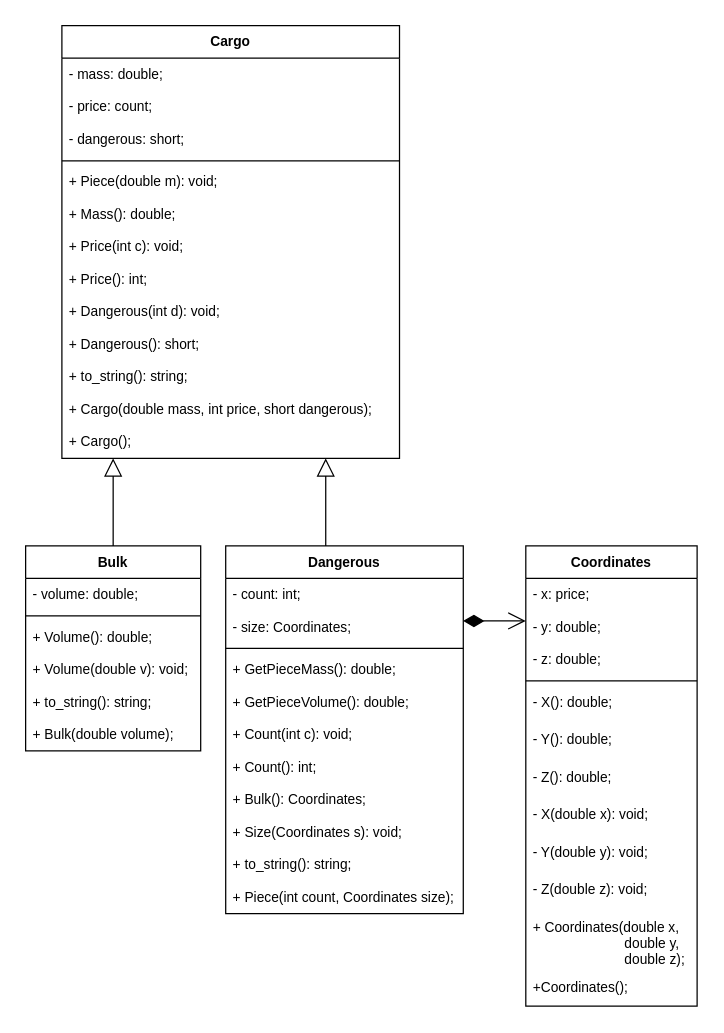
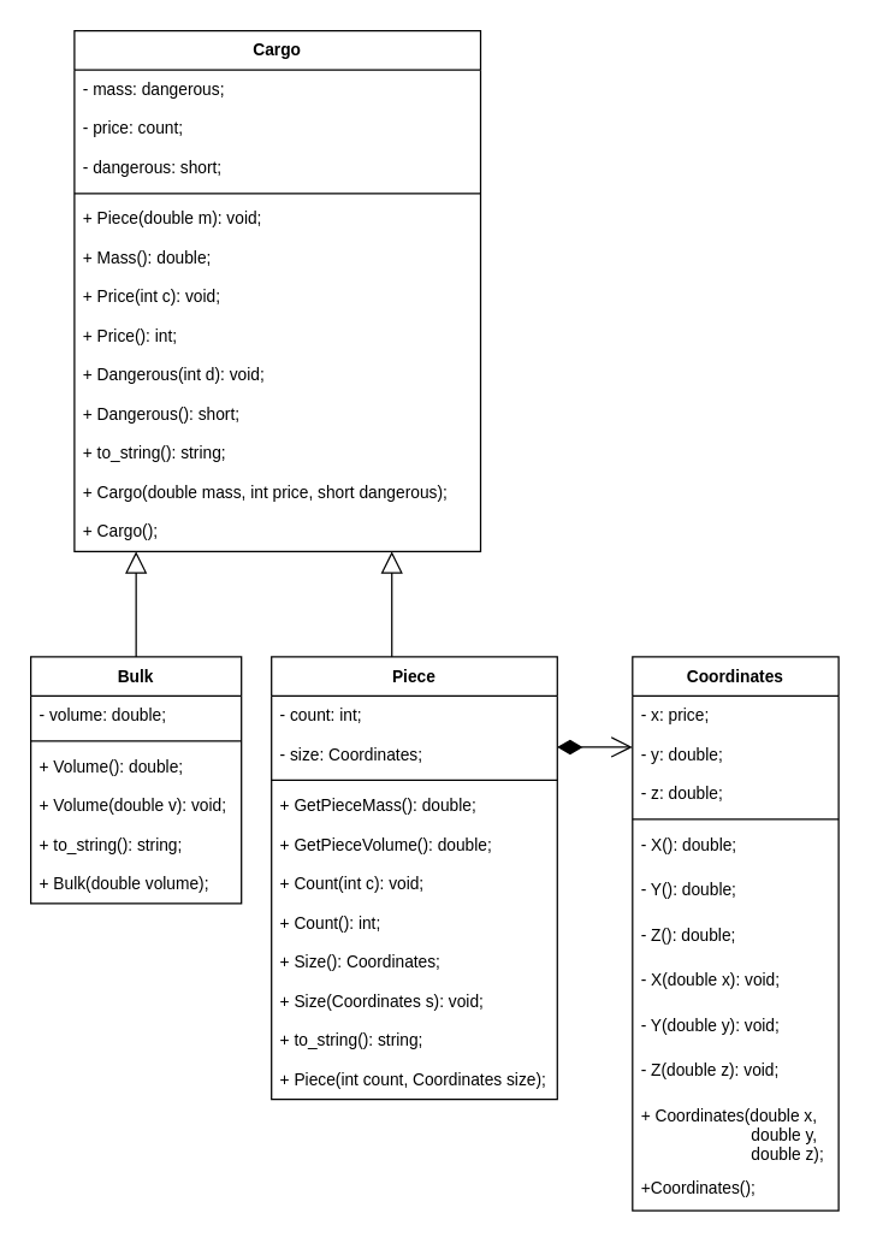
- <mxCell id="3" value="- mass: double;" style="text;strokeColor=none;fillColor=none;align=left;verticalAlign=top;spacingLeft=4;spacingRight=4;overflow=hidden;rotatable=0;points=[[0,0.5],[1,0.5]];portConstraint=eastwest;fontSize=11;" parent="2" vertex="1"><mxGeometry y="26" width="270" height="26" as="geometry" /></mxCell>
+ <mxCell id="3" value="- mass: dangerous;" style="text;strokeColor=none;fillColor=none;align=left;verticalAlign=top;spacingLeft=4;spacingRight=4;overflow=hidden;rotatable=0;points=[[0,0.5],[1,0.5]];portConstraint=eastwest;fontSize=11;" parent="2" vertex="1"><mxGeometry y="26" width="270" height="26" as="geometry" /></mxCell>
- <mxCell id="16" value="Dangerous" style="swimlane;fontStyle=1;align=center;verticalAlign=top;childLayout=stackLayout;horizontal=1;startSize=26;horizontalStack=0;resizeParent=1;resizeParentMax=0;resizeLast=0;collapsible=1;marginBottom=0;fontSize=11;strokeColor=default;strokeWidth=1;" parent="1" vertex="1"><mxGeometry x="180" y="436" width="190" height="294" as="geometry"><mxRectangle x="200" y="400" width="190" height="26" as="alternateBounds" /></mxGeometry></mxCell>
+ <mxCell id="16" value="Piece" style="swimlane;fontStyle=1;align=center;verticalAlign=top;childLayout=stackLayout;horizontal=1;startSize=26;horizontalStack=0;resizeParent=1;resizeParentMax=0;resizeLast=0;collapsible=1;marginBottom=0;fontSize=11;strokeColor=default;strokeWidth=1;" parent="1" vertex="1"><mxGeometry x="180" y="436" width="190" height="294" as="geometry"><mxRectangle x="200" y="400" width="190" height="26" as="alternateBounds" /></mxGeometry></mxCell>
- <mxCell id="24" value="+ Bulk(): Coordinates;" style="text;strokeColor=none;fillColor=none;align=left;verticalAlign=top;spacingLeft=4;spacingRight=4;overflow=hidden;rotatable=0;points=[[0,0.5],[1,0.5]];portConstraint=eastwest;fontSize=11;" parent="16" vertex="1"><mxGeometry y="190" width="190" height="26" as="geometry" /></mxCell>
+ <mxCell id="24" value="+ Size(): Coordinates;" style="text;strokeColor=none;fillColor=none;align=left;verticalAlign=top;spacingLeft=4;spacingRight=4;overflow=hidden;rotatable=0;points=[[0,0.5],[1,0.5]];portConstraint=eastwest;fontSize=11;" parent="16" vertex="1"><mxGeometry y="190" width="190" height="26" as="geometry" /></mxCell>
